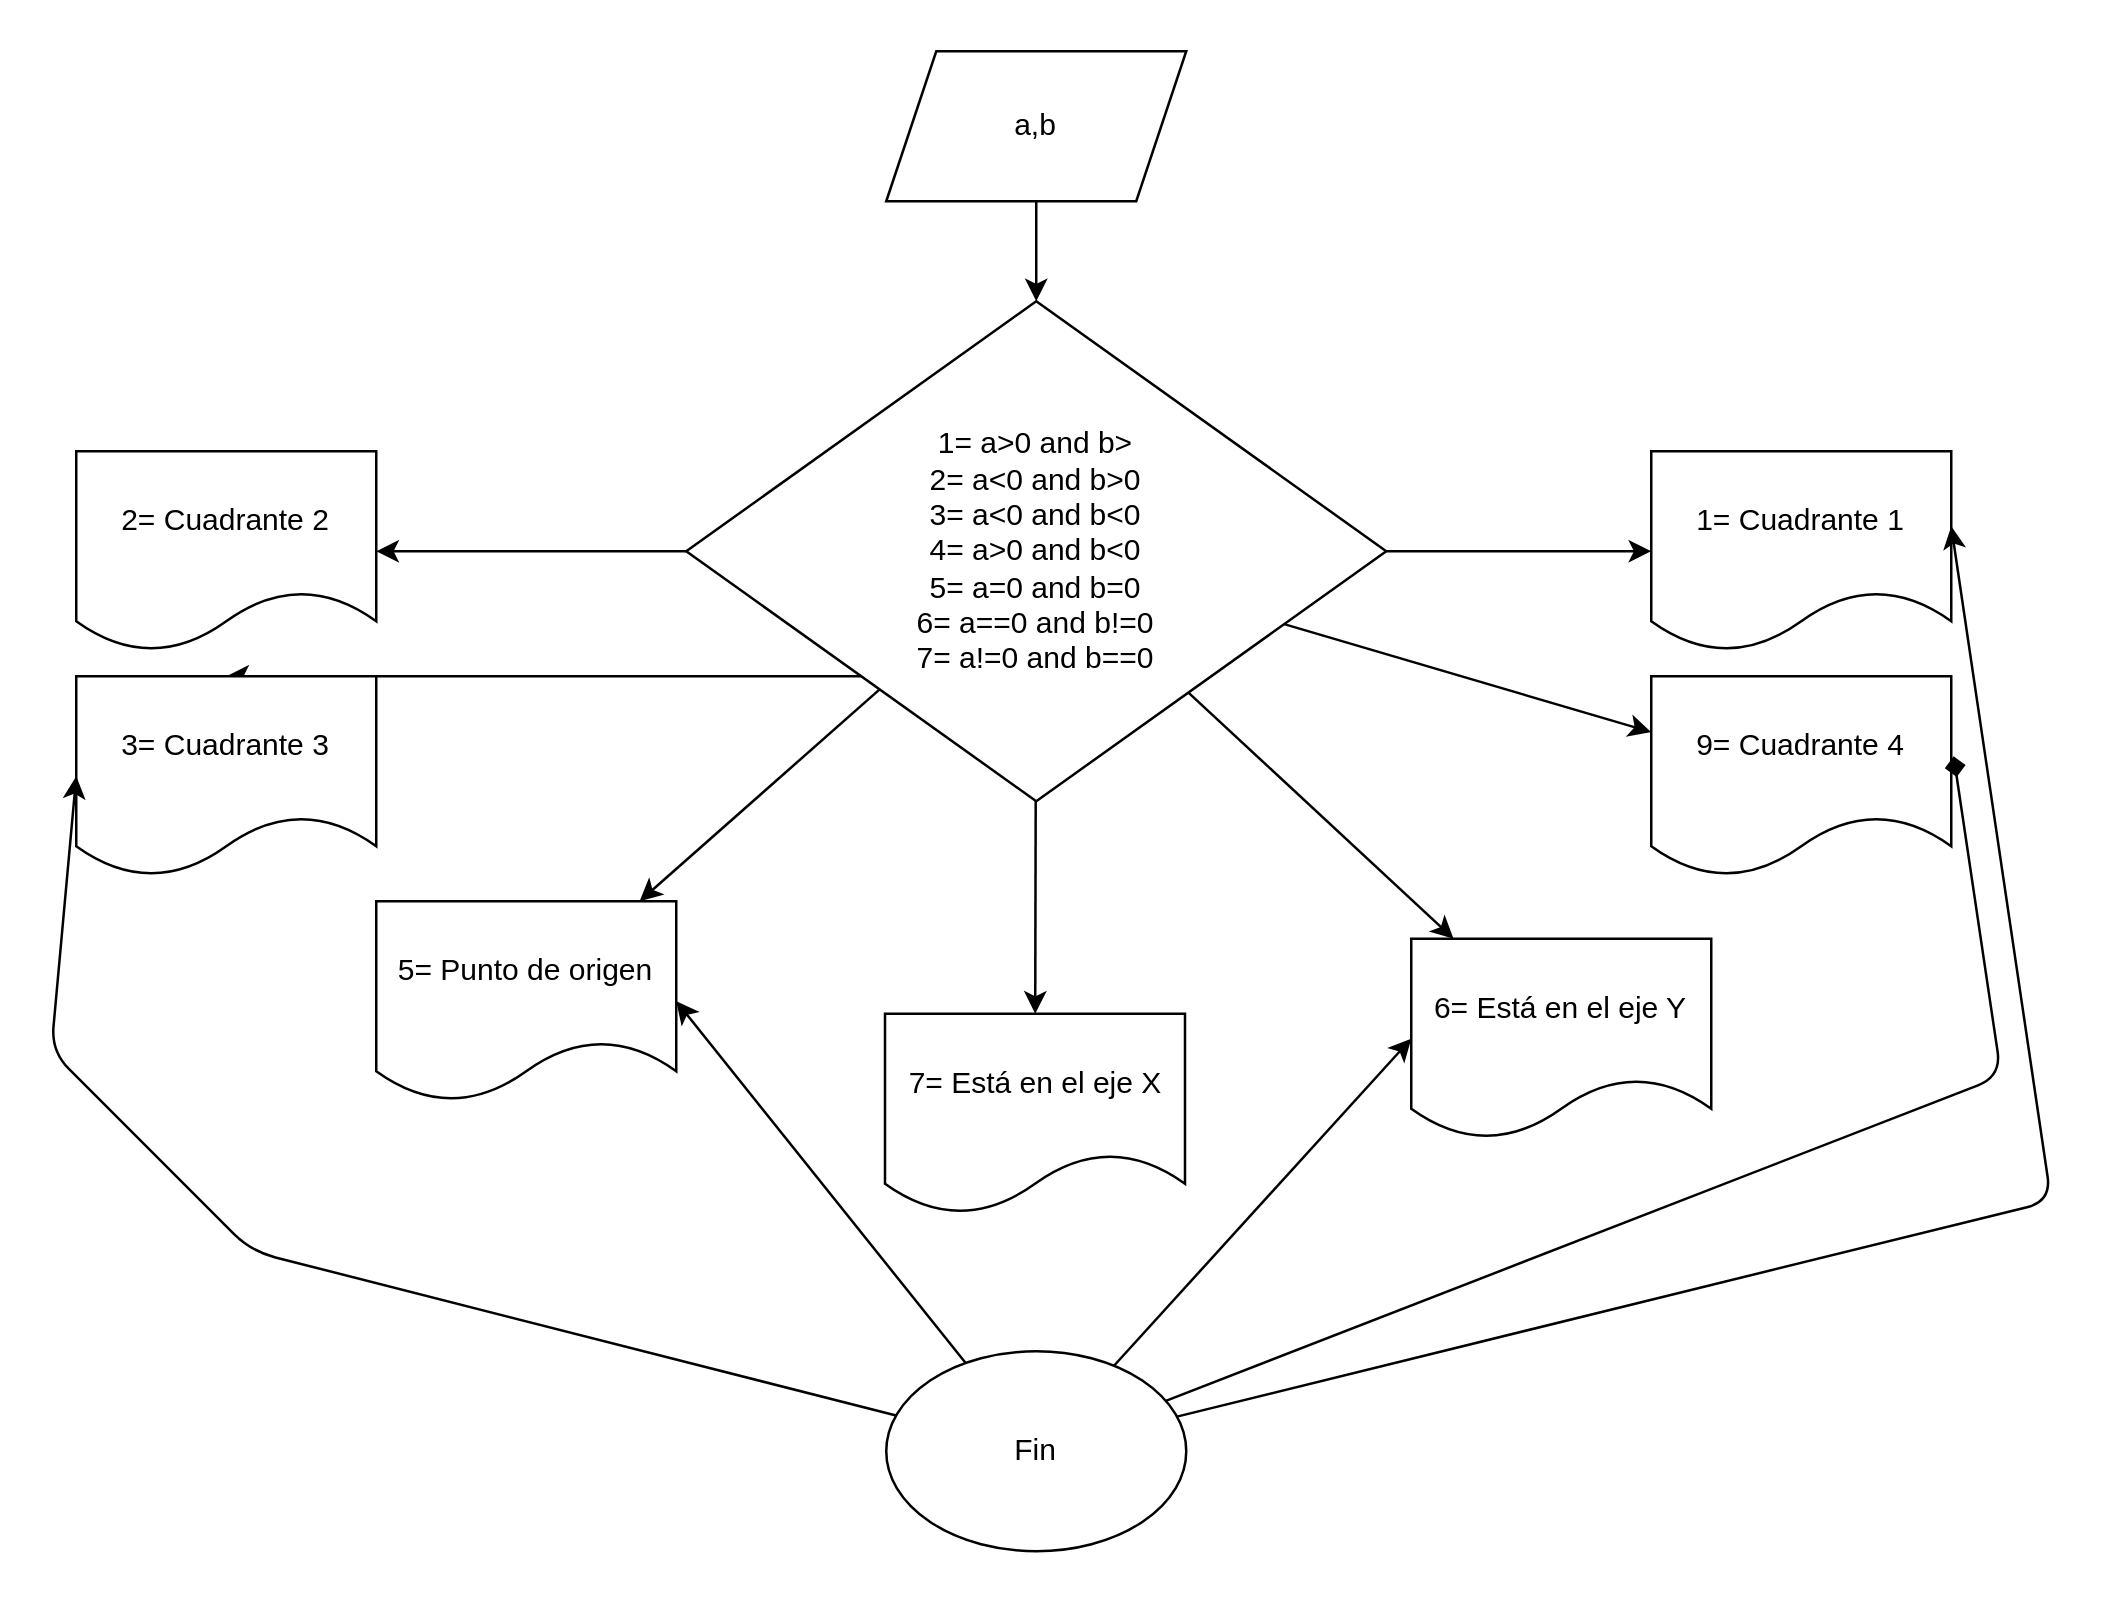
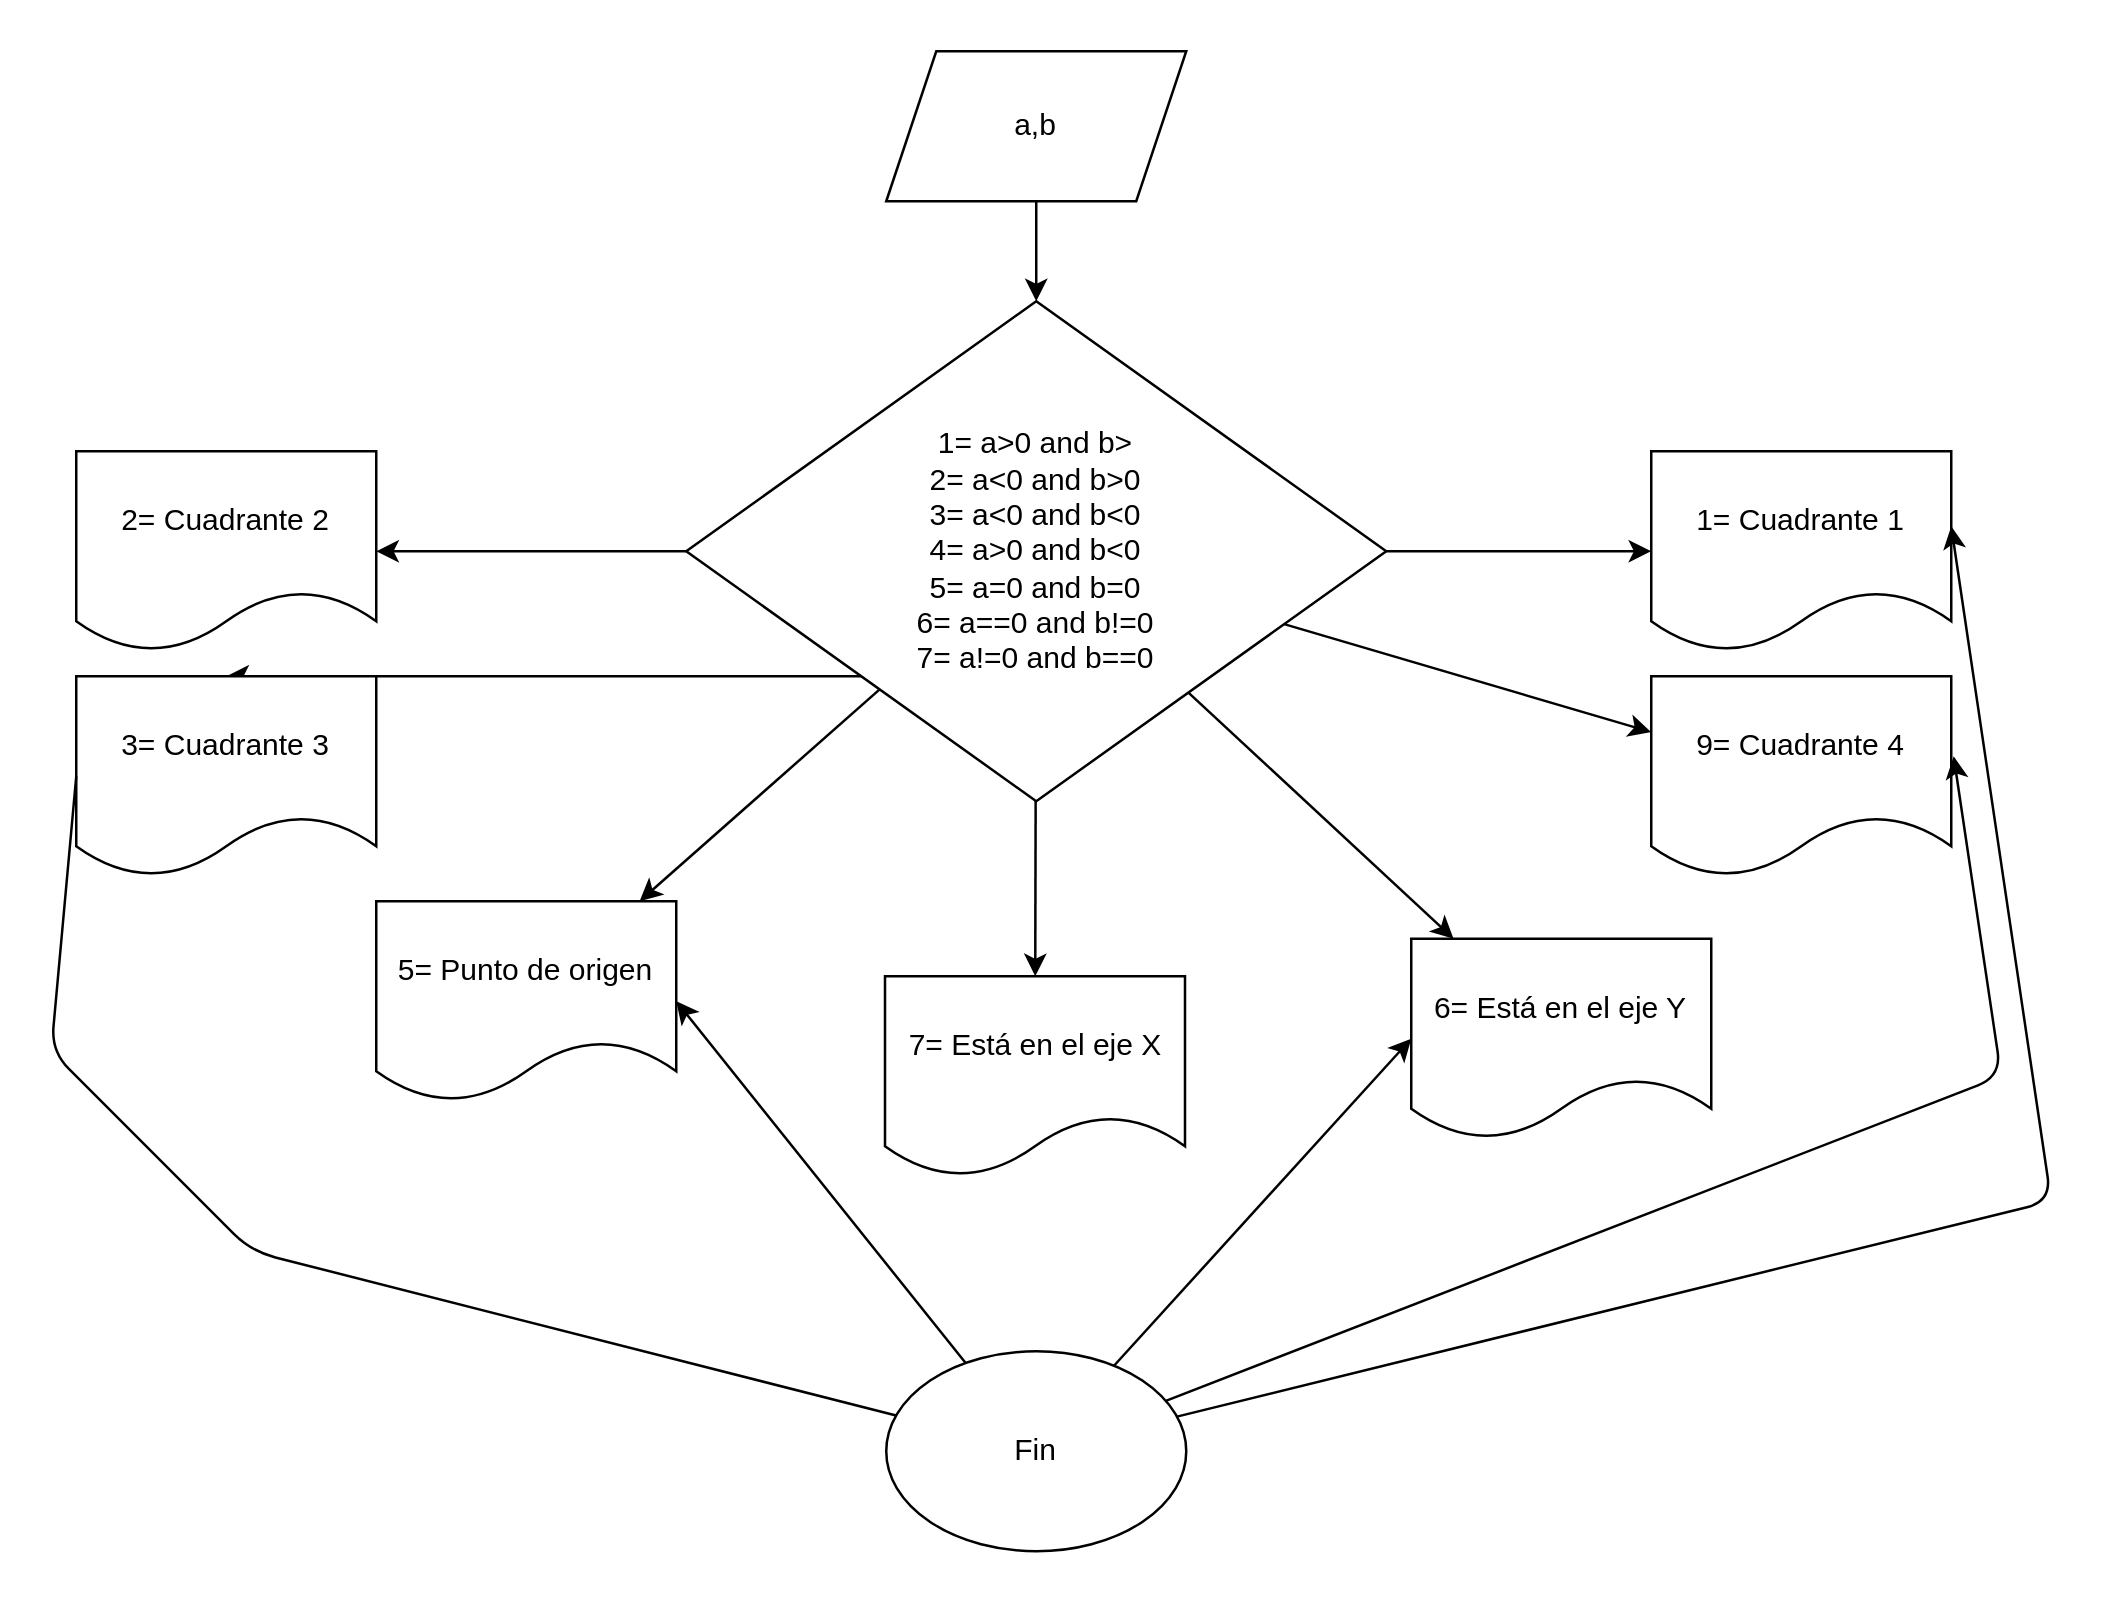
- <mxCell id="22" style="edgeStyle=none;html=1;fontFamily=Helvetica;fontSize=12;fontColor=default;entryX=1.008;entryY=0.4;entryDx=0;entryDy=0;entryPerimeter=0;endArrow=diamond;" edge="1" parent="1" source="24" target="15"><mxGeometry relative="1" as="geometry"><mxPoint x="810" y="300" as="targetPoint" /><Array as="points"><mxPoint x="800" y="430" /></Array></mxGeometry></mxCell>
+ <mxCell id="22" style="edgeStyle=none;html=1;fontFamily=Helvetica;fontSize=12;fontColor=default;entryX=1.008;entryY=0.4;entryDx=0;entryDy=0;entryPerimeter=0;" edge="1" parent="1" source="24" target="15"><mxGeometry relative="1" as="geometry"><mxPoint x="810" y="300" as="targetPoint" /><Array as="points"><mxPoint x="800" y="430" /></Array></mxGeometry></mxCell>
- <mxCell id="19" style="edgeStyle=none;html=1;fontFamily=Helvetica;fontSize=12;fontColor=default;entryX=0;entryY=0.5;entryDx=0;entryDy=0;" edge="1" parent="1" source="24" target="14"><mxGeometry relative="1" as="geometry"><mxPoint x="20" y="310" as="targetPoint" /><Array as="points"><mxPoint x="100" y="500" /><mxPoint x="20" y="420" /></Array></mxGeometry></mxCell>
+ <mxCell id="19" style="edgeStyle=none;html=1;fontFamily=Helvetica;fontSize=12;fontColor=default;entryX=0;entryY=0.5;entryDx=0;entryDy=0;endArrow=none;" edge="1" parent="1" source="24" target="14"><mxGeometry relative="1" as="geometry"><mxPoint x="20" y="310" as="targetPoint" /><Array as="points"><mxPoint x="100" y="500" /><mxPoint x="20" y="420" /></Array></mxGeometry></mxCell>
- <mxCell id="18" value="7= Está en el eje X" style="shape=document;whiteSpace=wrap;html=1;boundedLbl=1;" vertex="1" parent="1"><mxGeometry x="353.5" y="405" width="120" height="80" as="geometry" /></mxCell>
+ <mxCell id="18" value="7= Está en el eje X" style="shape=document;whiteSpace=wrap;html=1;boundedLbl=1;" vertex="1" parent="1"><mxGeometry x="353.5" y="390" width="120" height="80" as="geometry" /></mxCell>
